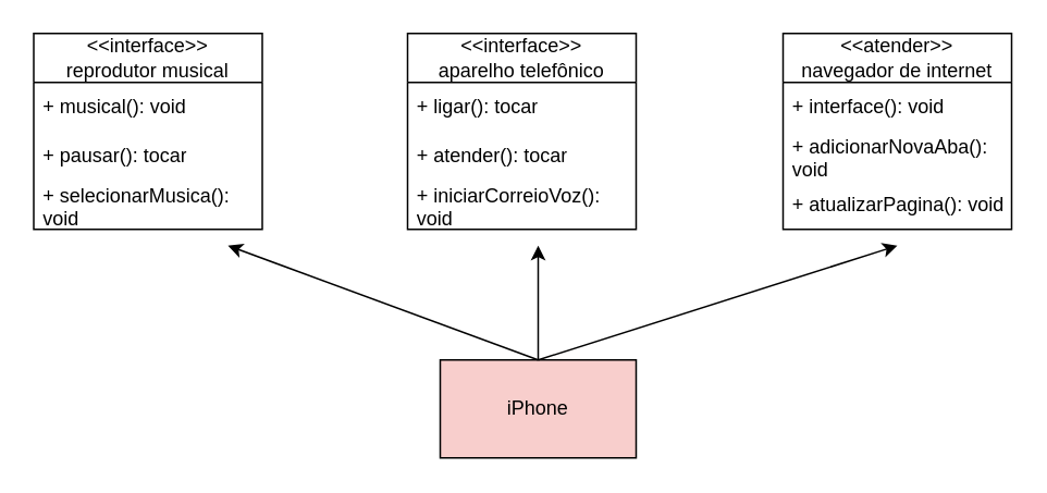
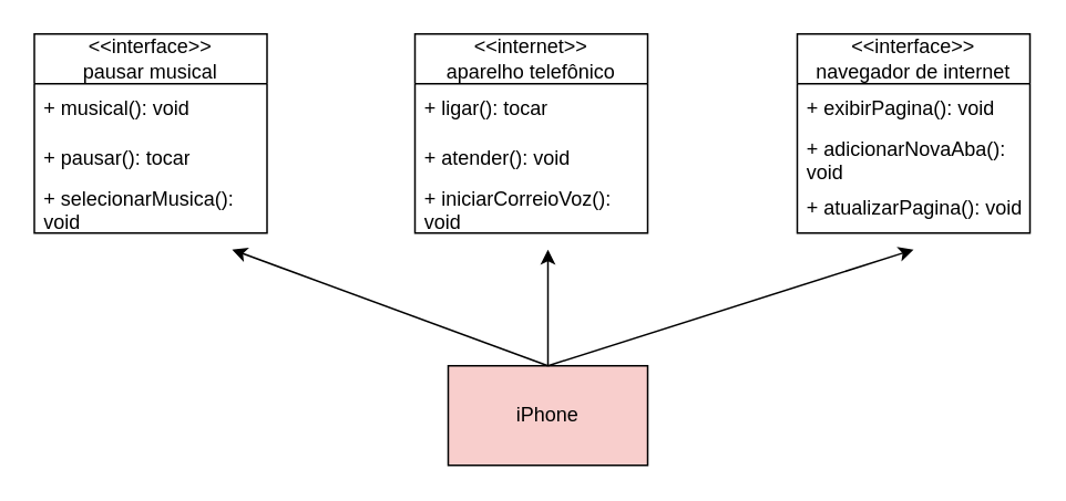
- <mxCell id="2" value="&amp;lt;&amp;lt;interface&amp;gt;&amp;gt;&lt;br&gt;reprodutor musical" style="swimlane;fontStyle=0;childLayout=stackLayout;horizontal=1;startSize=30;horizontalStack=0;resizeParent=1;resizeParentMax=0;resizeLast=0;collapsible=1;marginBottom=0;whiteSpace=wrap;html=1;" vertex="1" parent="1"><mxGeometry x="20" y="20" width="140" height="120" as="geometry" /></mxCell>
+ <mxCell id="2" value="&amp;lt;&amp;lt;interface&amp;gt;&amp;gt;&lt;br&gt;pausar musical" style="swimlane;fontStyle=0;childLayout=stackLayout;horizontal=1;startSize=30;horizontalStack=0;resizeParent=1;resizeParentMax=0;resizeLast=0;collapsible=1;marginBottom=0;whiteSpace=wrap;html=1;" vertex="1" parent="1"><mxGeometry x="20" y="20" width="140" height="120" as="geometry" /></mxCell>
- <mxCell id="6" value="&amp;lt;&amp;lt;interface&amp;gt;&amp;gt;&lt;br&gt;aparelho telefônico" style="swimlane;fontStyle=0;childLayout=stackLayout;horizontal=1;startSize=30;horizontalStack=0;resizeParent=1;resizeParentMax=0;resizeLast=0;collapsible=1;marginBottom=0;whiteSpace=wrap;html=1;" vertex="1" parent="1"><mxGeometry x="249" y="20" width="140" height="120" as="geometry" /></mxCell>
+ <mxCell id="6" value="&amp;lt;&amp;lt;internet&amp;gt;&amp;gt;&lt;br&gt;aparelho telefônico" style="swimlane;fontStyle=0;childLayout=stackLayout;horizontal=1;startSize=30;horizontalStack=0;resizeParent=1;resizeParentMax=0;resizeLast=0;collapsible=1;marginBottom=0;whiteSpace=wrap;html=1;" vertex="1" parent="1"><mxGeometry x="249" y="20" width="140" height="120" as="geometry" /></mxCell>
- <mxCell id="10" value="&amp;lt;&amp;lt;atender&amp;gt;&amp;gt;&lt;br&gt;navegador de internet" style="swimlane;fontStyle=0;childLayout=stackLayout;horizontal=1;startSize=30;horizontalStack=0;resizeParent=1;resizeParentMax=0;resizeLast=0;collapsible=1;marginBottom=0;whiteSpace=wrap;html=1;" vertex="1" parent="1"><mxGeometry x="479" y="20" width="140" height="120" as="geometry" /></mxCell>
+ <mxCell id="10" value="&amp;lt;&amp;lt;interface&amp;gt;&amp;gt;&lt;br&gt;navegador de internet" style="swimlane;fontStyle=0;childLayout=stackLayout;horizontal=1;startSize=30;horizontalStack=0;resizeParent=1;resizeParentMax=0;resizeLast=0;collapsible=1;marginBottom=0;whiteSpace=wrap;html=1;" vertex="1" parent="1"><mxGeometry x="479" y="20" width="140" height="120" as="geometry" /></mxCell>
- <mxCell id="11" value="+ interface(): void" style="text;strokeColor=none;fillColor=none;align=left;verticalAlign=middle;spacingLeft=4;spacingRight=4;overflow=hidden;points=[[0,0.5],[1,0.5]];portConstraint=eastwest;rotatable=0;whiteSpace=wrap;html=1;" vertex="1" parent="10"><mxGeometry y="30" width="140" height="30" as="geometry" /></mxCell>
+ <mxCell id="11" value="+ exibirPagina(): void" style="text;strokeColor=none;fillColor=none;align=left;verticalAlign=middle;spacingLeft=4;spacingRight=4;overflow=hidden;points=[[0,0.5],[1,0.5]];portConstraint=eastwest;rotatable=0;whiteSpace=wrap;html=1;" vertex="1" parent="10"><mxGeometry y="30" width="140" height="30" as="geometry" /></mxCell>
- <mxCell id="8" value="+ atender(): tocar" style="text;strokeColor=none;fillColor=none;align=left;verticalAlign=middle;spacingLeft=4;spacingRight=4;overflow=hidden;points=[[0,0.5],[1,0.5]];portConstraint=eastwest;rotatable=0;whiteSpace=wrap;html=1;" vertex="1" parent="6"><mxGeometry y="60" width="140" height="30" as="geometry" /></mxCell>
+ <mxCell id="8" value="+ atender(): void" style="text;strokeColor=none;fillColor=none;align=left;verticalAlign=middle;spacingLeft=4;spacingRight=4;overflow=hidden;points=[[0,0.5],[1,0.5]];portConstraint=eastwest;rotatable=0;whiteSpace=wrap;html=1;" vertex="1" parent="6"><mxGeometry y="60" width="140" height="30" as="geometry" /></mxCell>
